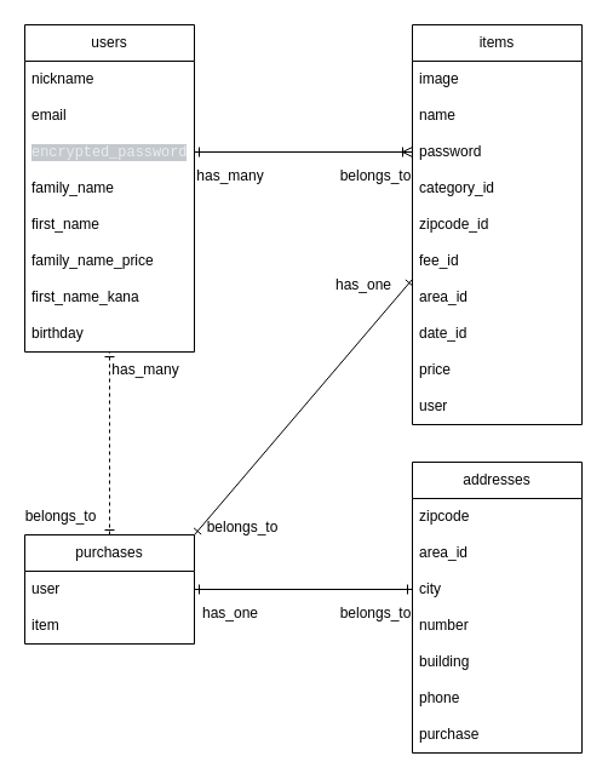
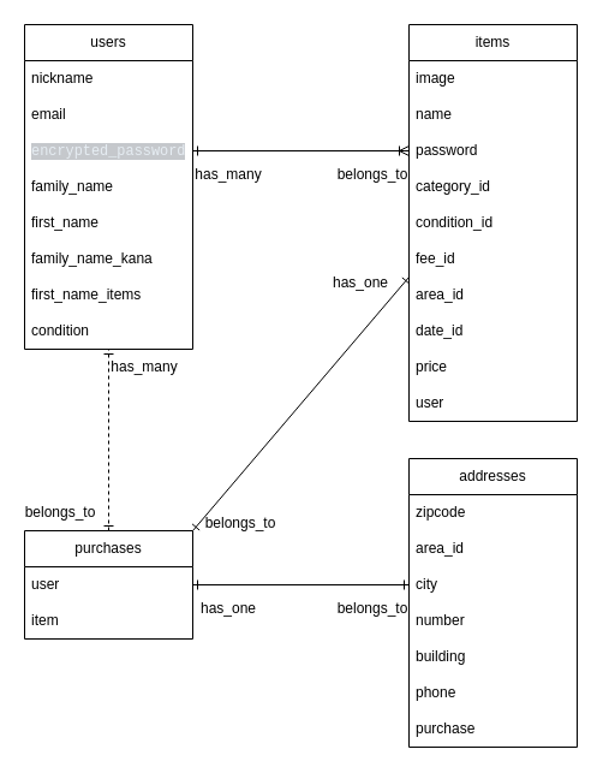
- <mxCell id="17" value="zipcode_id" style="text;strokeColor=none;fillColor=none;align=left;verticalAlign=middle;spacingLeft=4;spacingRight=4;overflow=hidden;points=[[0,0.5],[1,0.5]];portConstraint=eastwest;rotatable=0;whiteSpace=wrap;html=1;" parent="12" vertex="1"><mxGeometry y="150" width="140" height="30" as="geometry" /></mxCell>
+ <mxCell id="17" value="condition_id" style="text;strokeColor=none;fillColor=none;align=left;verticalAlign=middle;spacingLeft=4;spacingRight=4;overflow=hidden;points=[[0,0.5],[1,0.5]];portConstraint=eastwest;rotatable=0;whiteSpace=wrap;html=1;" parent="12" vertex="1"><mxGeometry y="150" width="140" height="30" as="geometry" /></mxCell>
- <mxCell id="8" value="family_name_price" style="text;strokeColor=none;fillColor=none;align=left;verticalAlign=middle;spacingLeft=4;spacingRight=4;overflow=hidden;points=[[0,0.5],[1,0.5]];portConstraint=eastwest;rotatable=0;whiteSpace=wrap;html=1;" parent="2" vertex="1"><mxGeometry y="180" width="140" height="30" as="geometry" /></mxCell>
+ <mxCell id="8" value="family_name_kana" style="text;strokeColor=none;fillColor=none;align=left;verticalAlign=middle;spacingLeft=4;spacingRight=4;overflow=hidden;points=[[0,0.5],[1,0.5]];portConstraint=eastwest;rotatable=0;whiteSpace=wrap;html=1;" parent="2" vertex="1"><mxGeometry y="180" width="140" height="30" as="geometry" /></mxCell>
- <mxCell id="9" value="first_name_kana" style="text;strokeColor=none;fillColor=none;align=left;verticalAlign=middle;spacingLeft=4;spacingRight=4;overflow=hidden;points=[[0,0.5],[1,0.5]];portConstraint=eastwest;rotatable=0;whiteSpace=wrap;html=1;" parent="2" vertex="1"><mxGeometry y="210" width="140" height="30" as="geometry" /></mxCell>
+ <mxCell id="9" value="first_name_items" style="text;strokeColor=none;fillColor=none;align=left;verticalAlign=middle;spacingLeft=4;spacingRight=4;overflow=hidden;points=[[0,0.5],[1,0.5]];portConstraint=eastwest;rotatable=0;whiteSpace=wrap;html=1;" parent="2" vertex="1"><mxGeometry y="210" width="140" height="30" as="geometry" /></mxCell>
- <mxCell id="10" value="birthday" style="text;strokeColor=none;fillColor=none;align=left;verticalAlign=middle;spacingLeft=4;spacingRight=4;overflow=hidden;points=[[0,0.5],[1,0.5]];portConstraint=eastwest;rotatable=0;whiteSpace=wrap;html=1;" parent="2" vertex="1"><mxGeometry y="240" width="140" height="30" as="geometry" /></mxCell>
+ <mxCell id="10" value="condition" style="text;strokeColor=none;fillColor=none;align=left;verticalAlign=middle;spacingLeft=4;spacingRight=4;overflow=hidden;points=[[0,0.5],[1,0.5]];portConstraint=eastwest;rotatable=0;whiteSpace=wrap;html=1;" parent="2" vertex="1"><mxGeometry y="240" width="140" height="30" as="geometry" /></mxCell>
